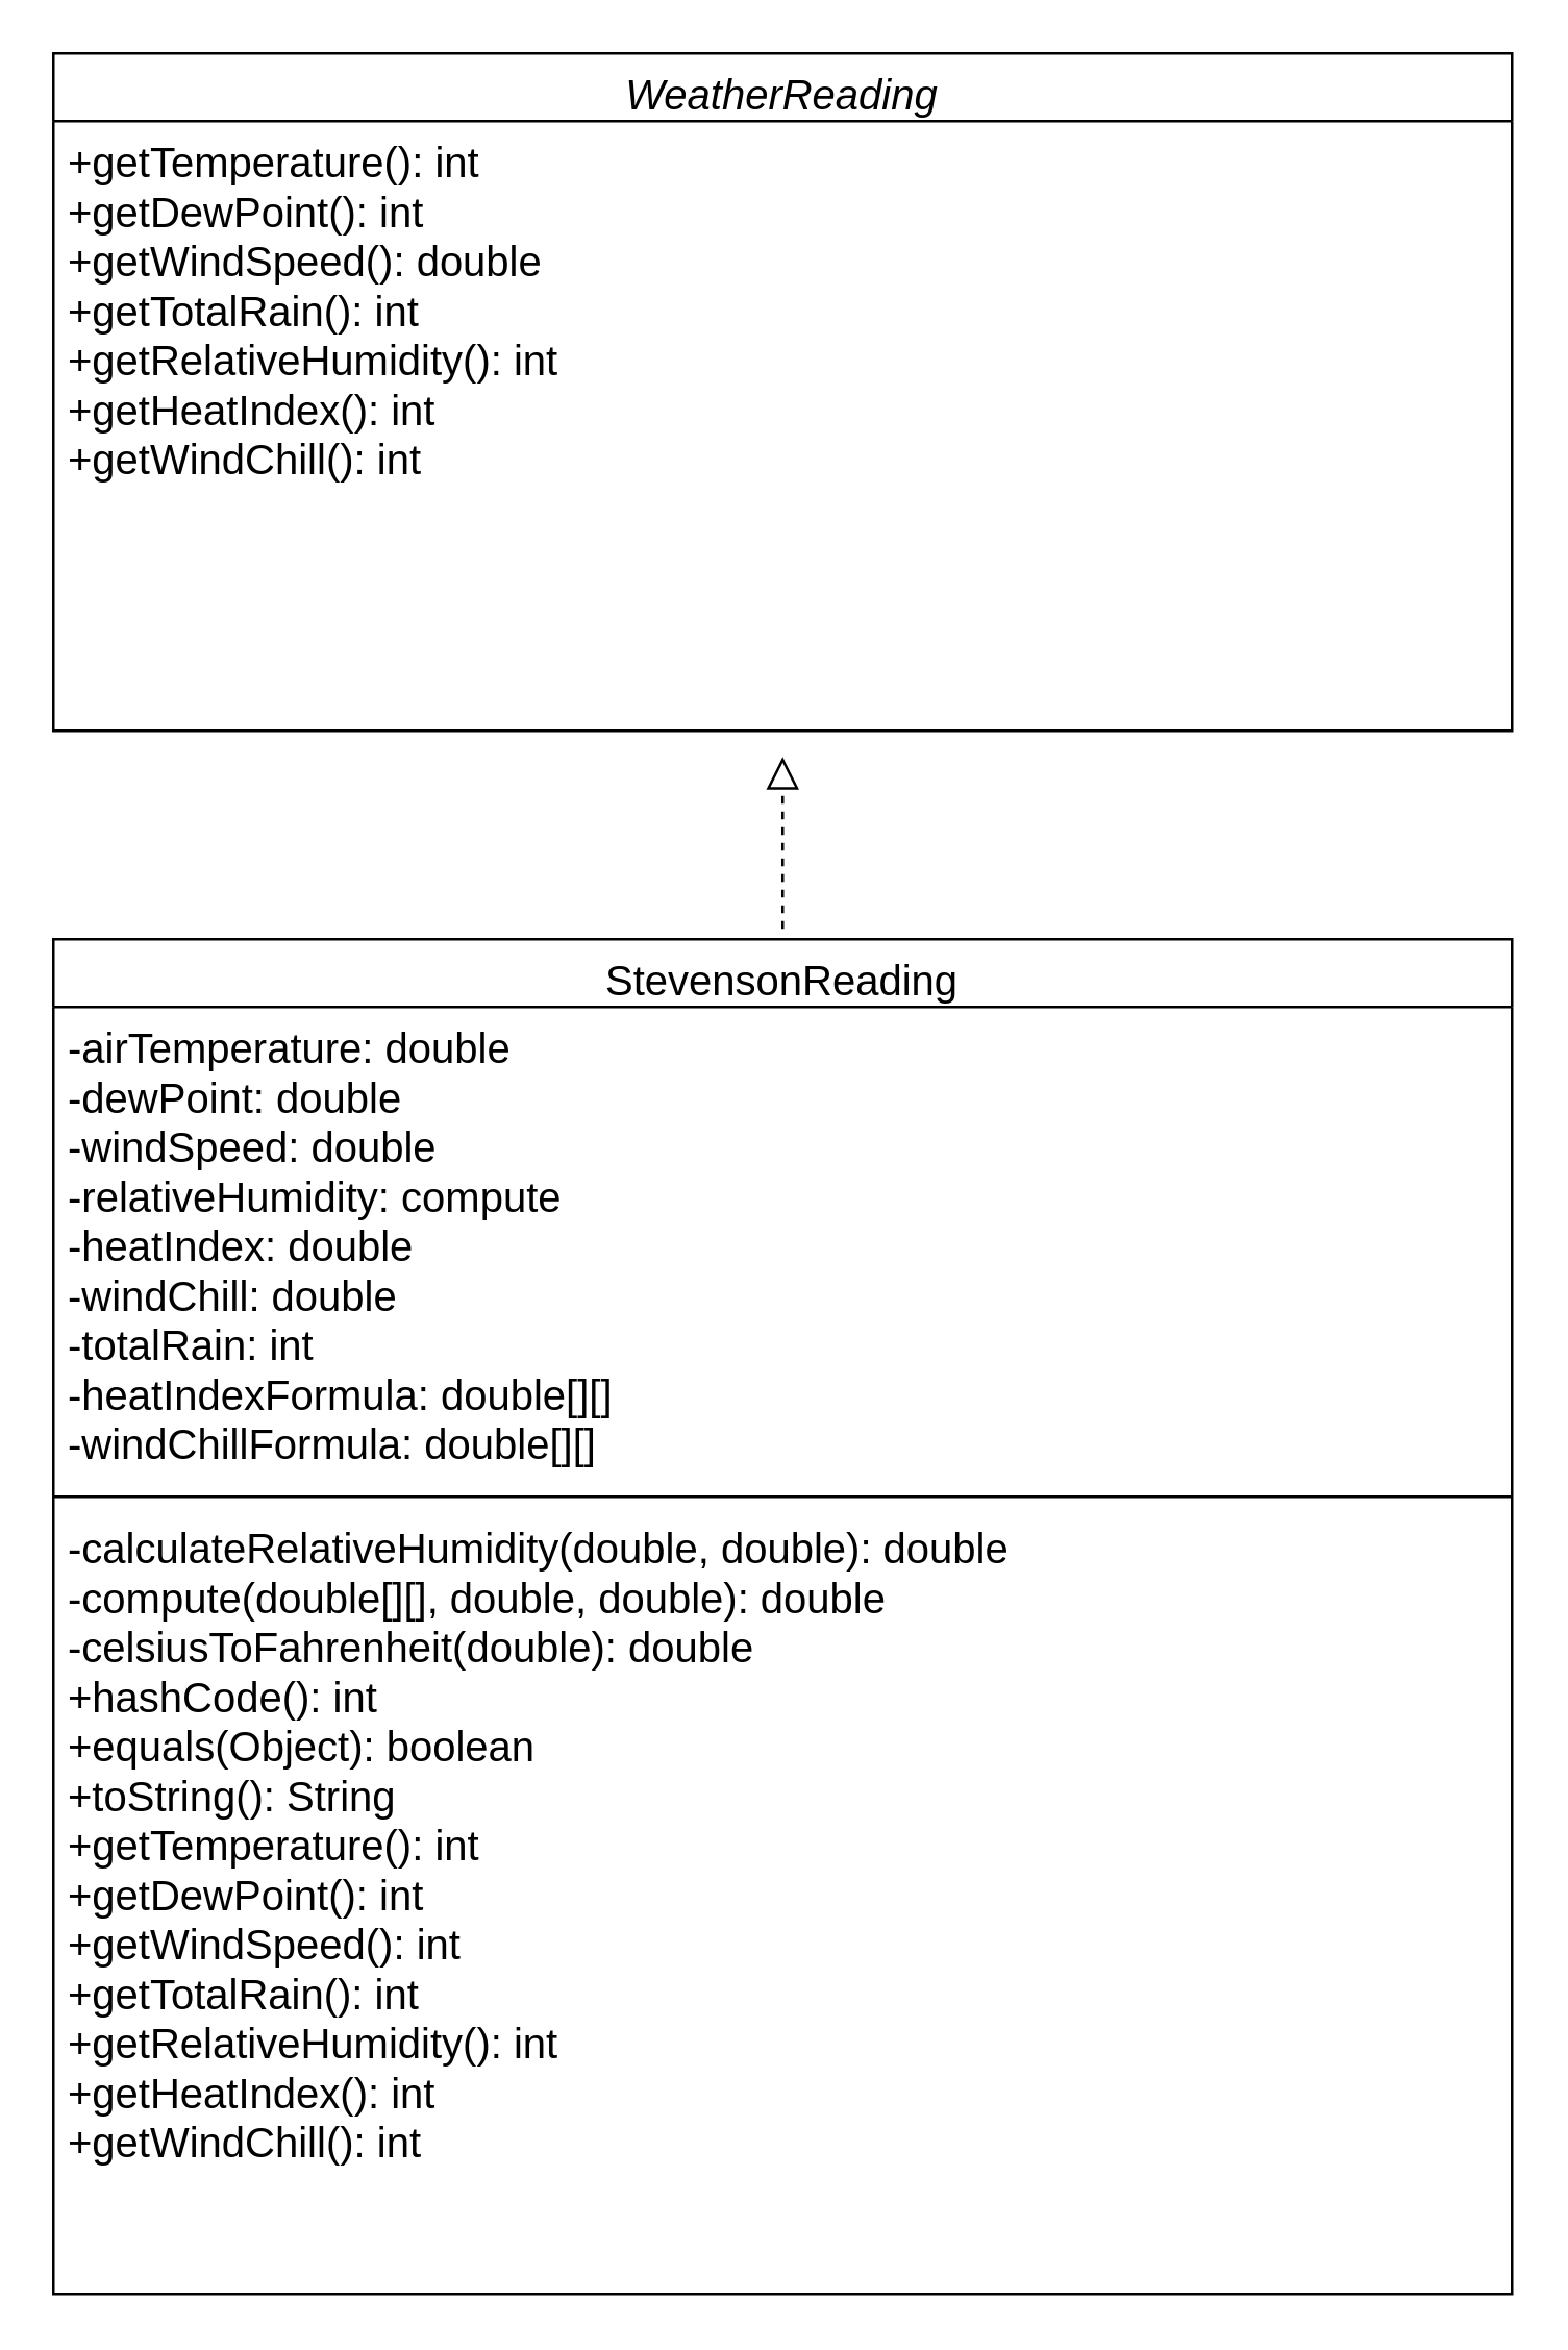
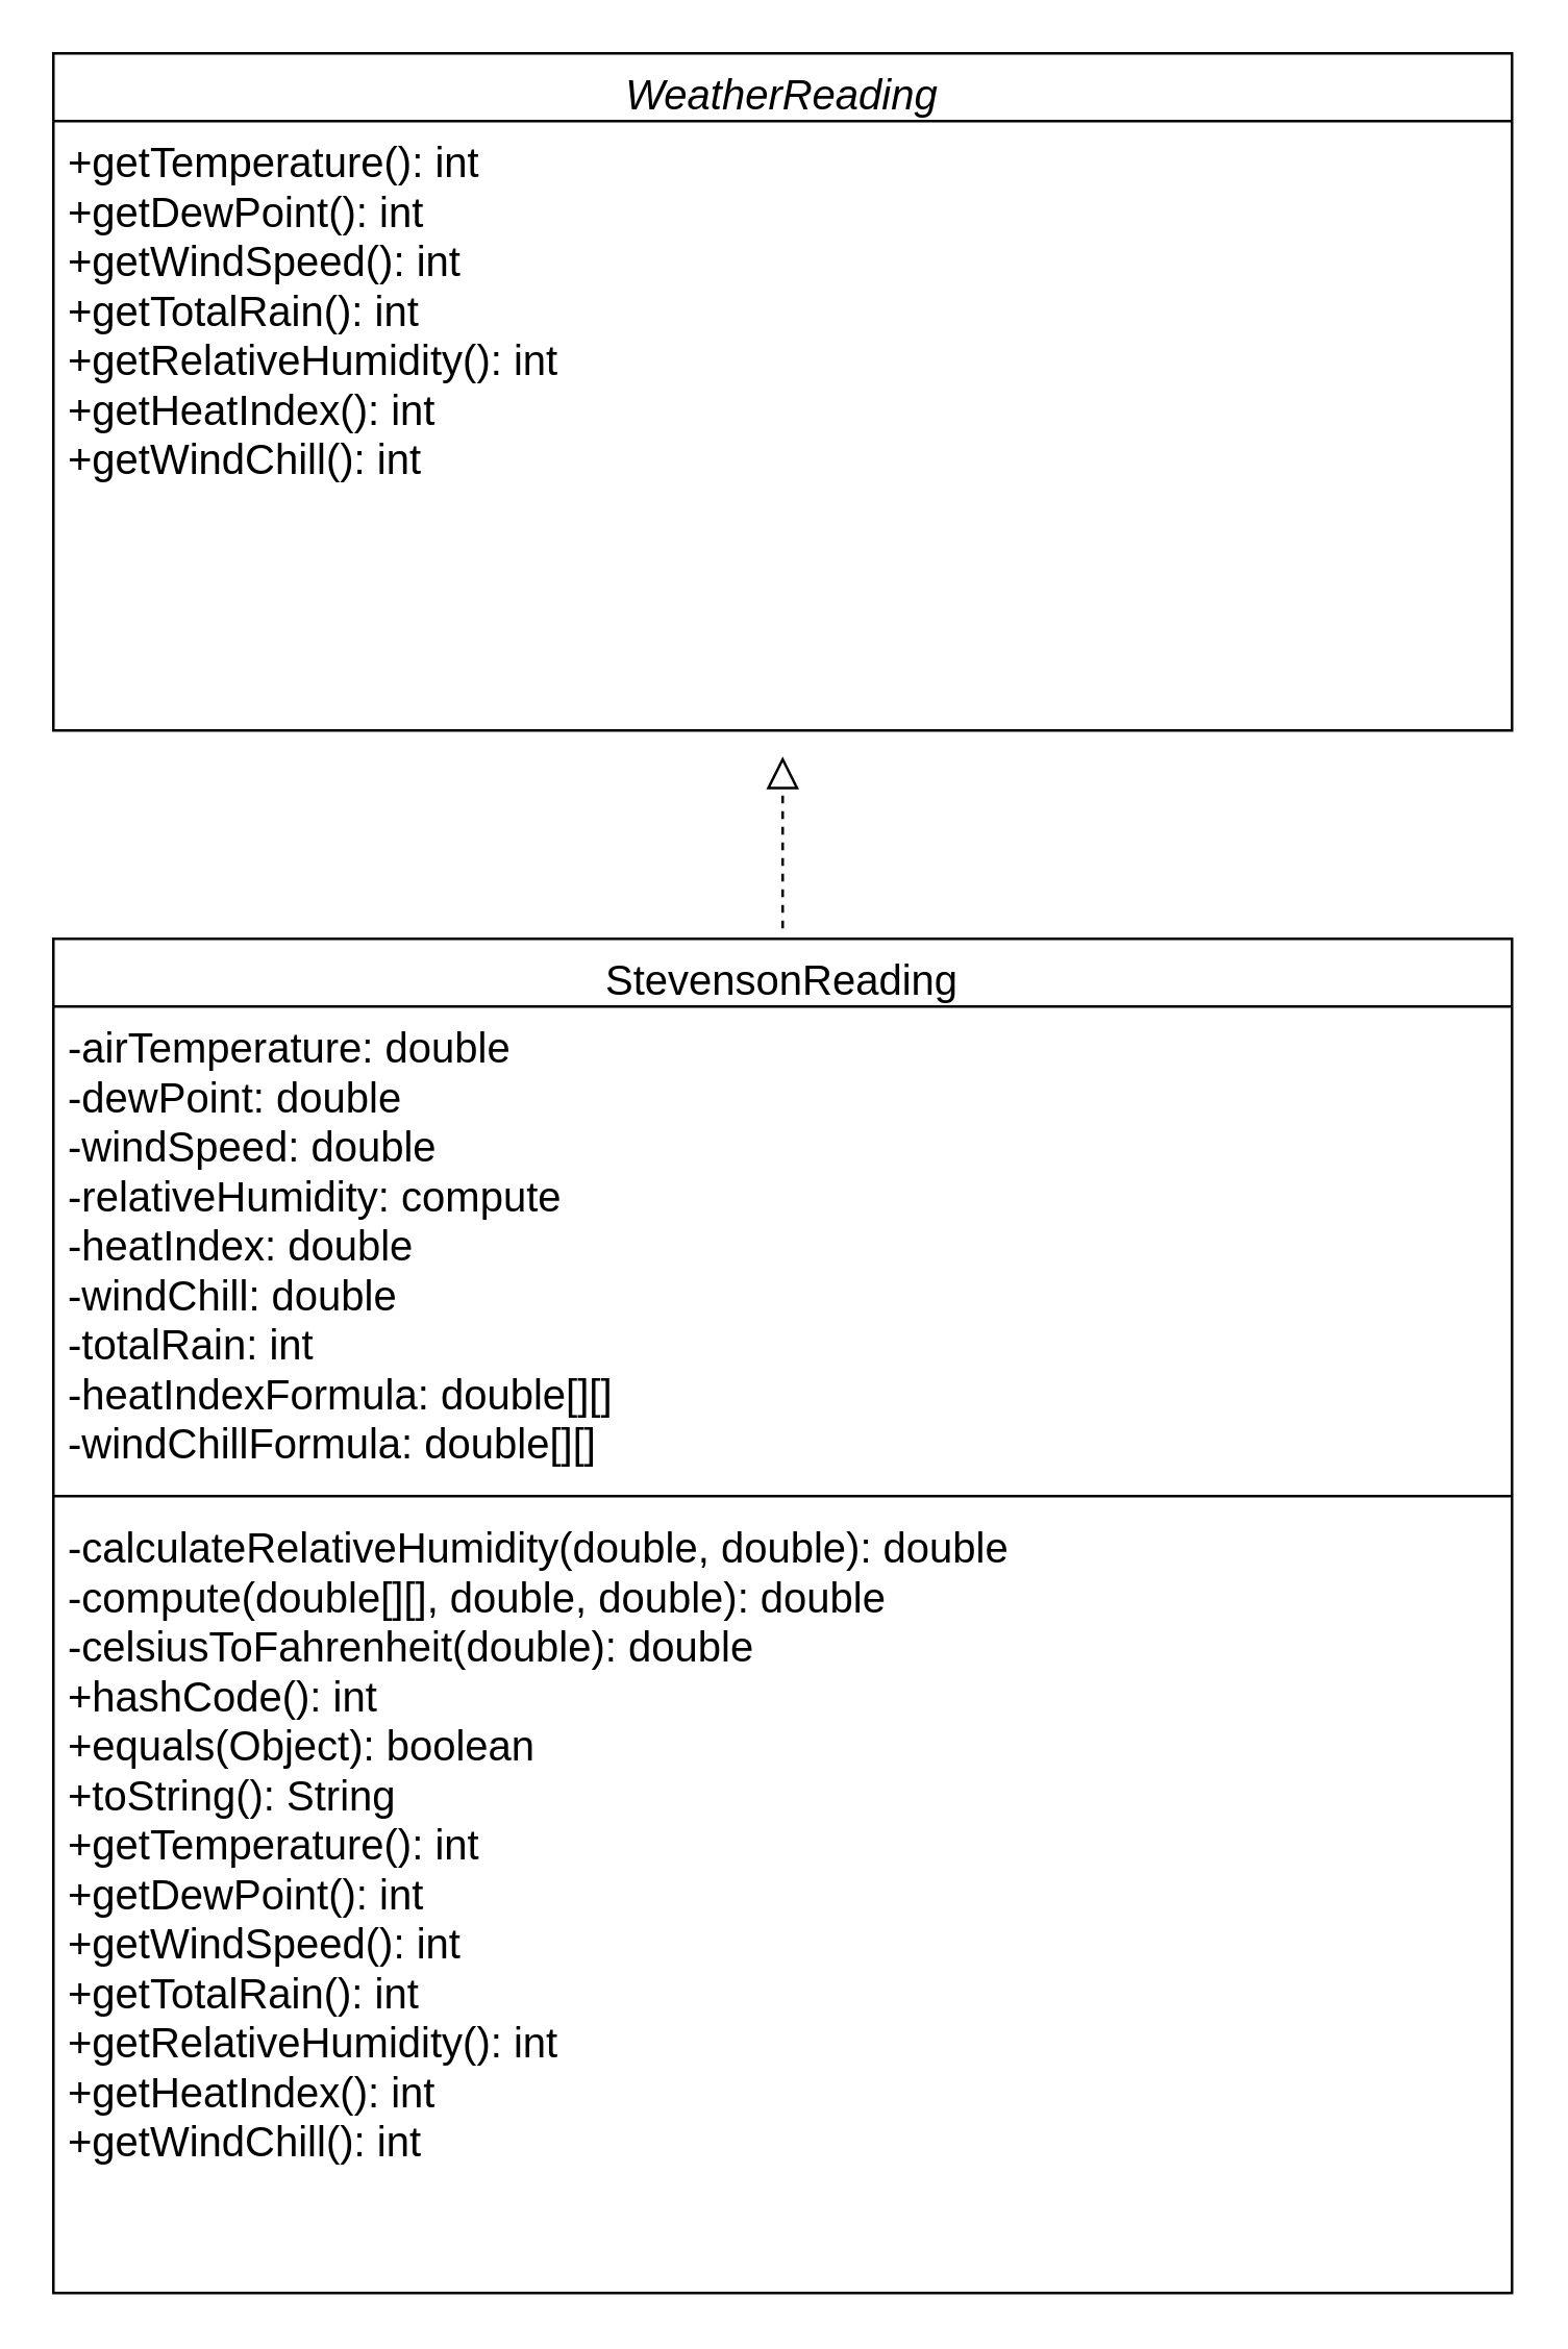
- <mxCell id="7" value="+getTemperature(): int&#10;+getDewPoint(): int&#10;+getWindSpeed(): double&#10;+getTotalRain(): int&#10;+getRelativeHumidity(): int&#10;+getHeatIndex(): int&#10;+getWindChill(): int" style="text;align=left;verticalAlign=top;spacingLeft=4;spacingRight=4;overflow=hidden;rotatable=0;points=[[0,0.5],[1,0.5]];portConstraint=eastwest;fontSize=16;" parent="6" vertex="1"><mxGeometry y="26" width="560" height="174" as="geometry" /></mxCell>
+ <mxCell id="7" value="+getTemperature(): int&#10;+getDewPoint(): int&#10;+getWindSpeed(): int&#10;+getTotalRain(): int&#10;+getRelativeHumidity(): int&#10;+getHeatIndex(): int&#10;+getWindChill(): int" style="text;align=left;verticalAlign=top;spacingLeft=4;spacingRight=4;overflow=hidden;rotatable=0;points=[[0,0.5],[1,0.5]];portConstraint=eastwest;fontSize=16;" parent="6" vertex="1"><mxGeometry y="26" width="560" height="174" as="geometry" /></mxCell>
